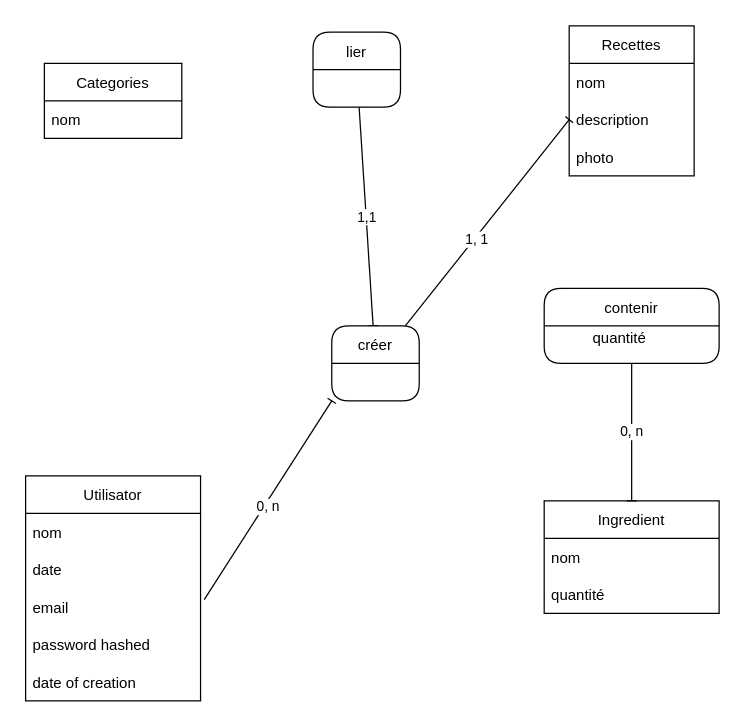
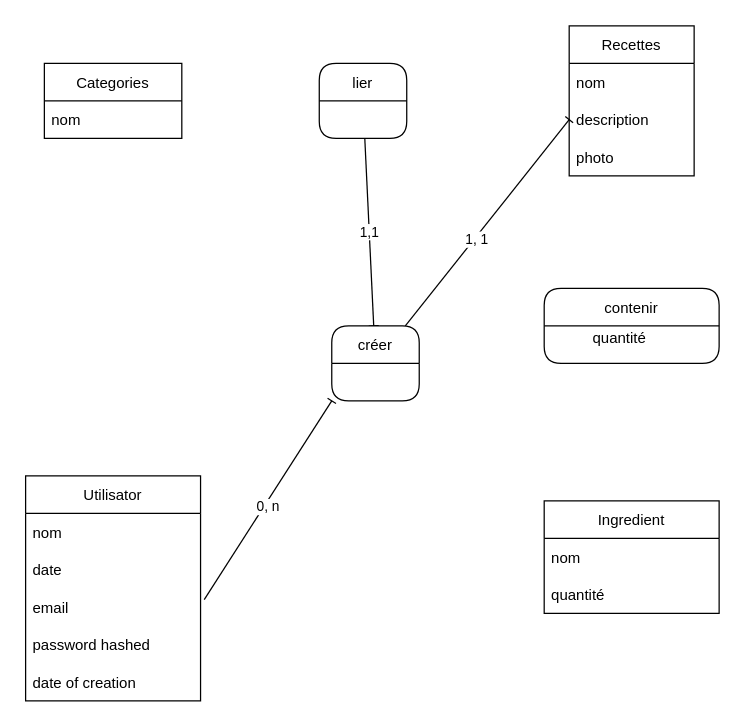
- <mxCell id="20" value="lier" style="swimlane;fontStyle=0;childLayout=stackLayout;horizontal=1;startSize=30;horizontalStack=0;resizeParent=1;resizeParentMax=0;resizeLast=0;collapsible=1;marginBottom=0;rounded=1;" vertex="1" parent="1"><mxGeometry x="250" y="25" width="70" height="60" as="geometry" /></mxCell>
+ <mxCell id="20" value="lier" style="swimlane;fontStyle=0;childLayout=stackLayout;horizontal=1;startSize=30;horizontalStack=0;resizeParent=1;resizeParentMax=0;resizeLast=0;collapsible=1;marginBottom=0;rounded=1;" vertex="1" parent="1"><mxGeometry x="255" y="50" width="70" height="60" as="geometry" /></mxCell>
- <mxCell id="17" value="0, n" style="edgeStyle=none;html=1;entryX=0.5;entryY=0;entryDx=0;entryDy=0;endArrow=baseDash;endFill=0;" edge="1" parent="1" source="18" target="8"><mxGeometry relative="1" as="geometry" /></mxCell>
